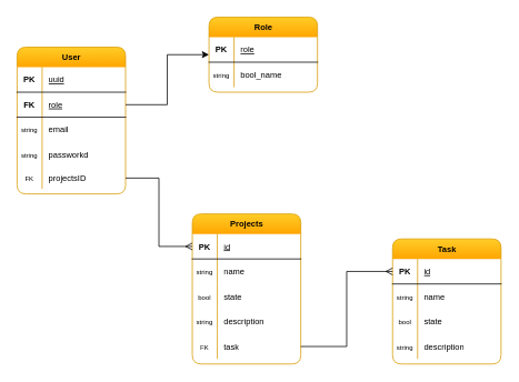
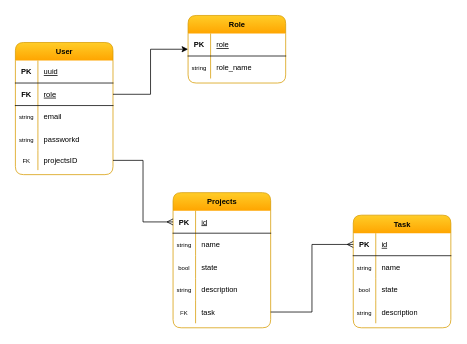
- <mxCell id="24" value="&lt;font style=&quot;font-size: 10px;&quot;&gt;bool_name&lt;/font&gt;" style="shape=partialRectangle;connectable=0;fillColor=none;top=0;left=0;bottom=0;right=0;align=left;spacingLeft=6;overflow=hidden;whiteSpace=wrap;html=1;swimlaneLine=1;" vertex="1" parent="22"><mxGeometry x="30" width="100" height="30" as="geometry"><mxRectangle width="100" height="30" as="alternateBounds" /></mxGeometry></mxCell>
+ <mxCell id="24" value="&lt;font style=&quot;font-size: 10px;&quot;&gt;role_name&lt;/font&gt;" style="shape=partialRectangle;connectable=0;fillColor=none;top=0;left=0;bottom=0;right=0;align=left;spacingLeft=6;overflow=hidden;whiteSpace=wrap;html=1;swimlaneLine=1;" vertex="1" parent="22"><mxGeometry x="30" width="100" height="30" as="geometry"><mxRectangle width="100" height="30" as="alternateBounds" /></mxGeometry></mxCell>
